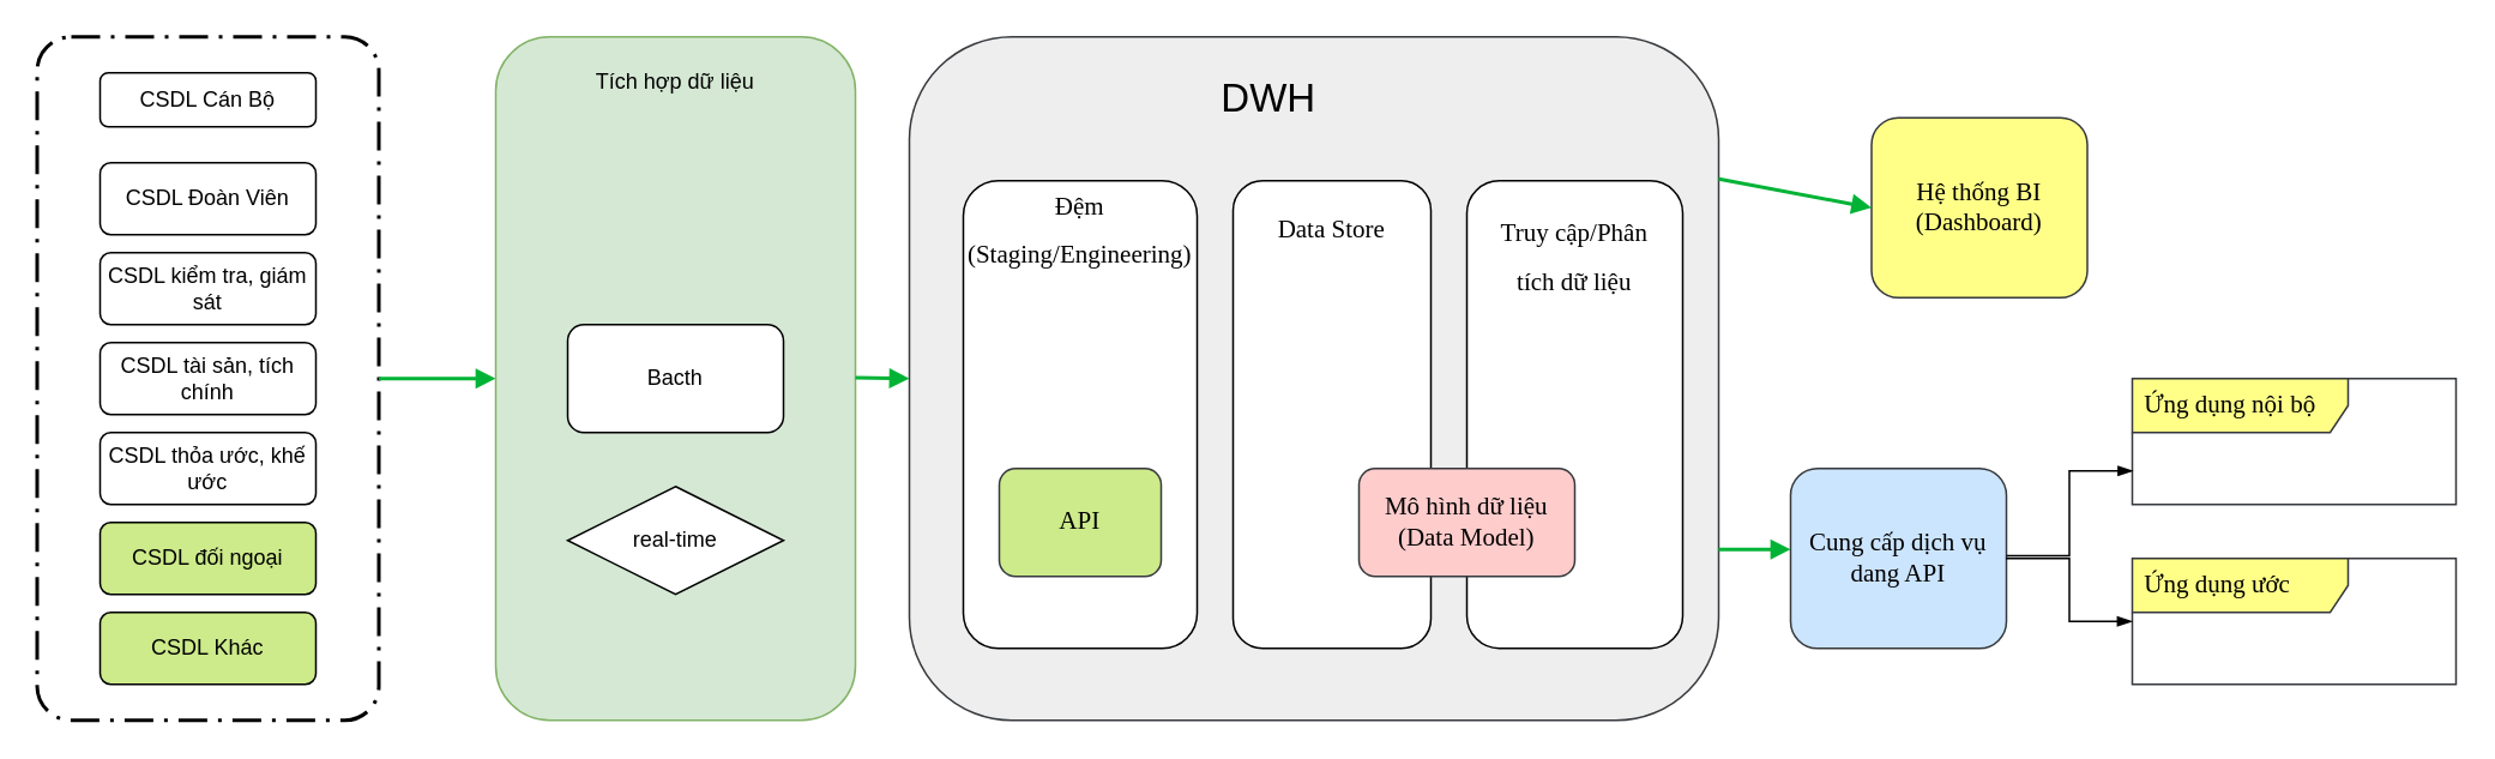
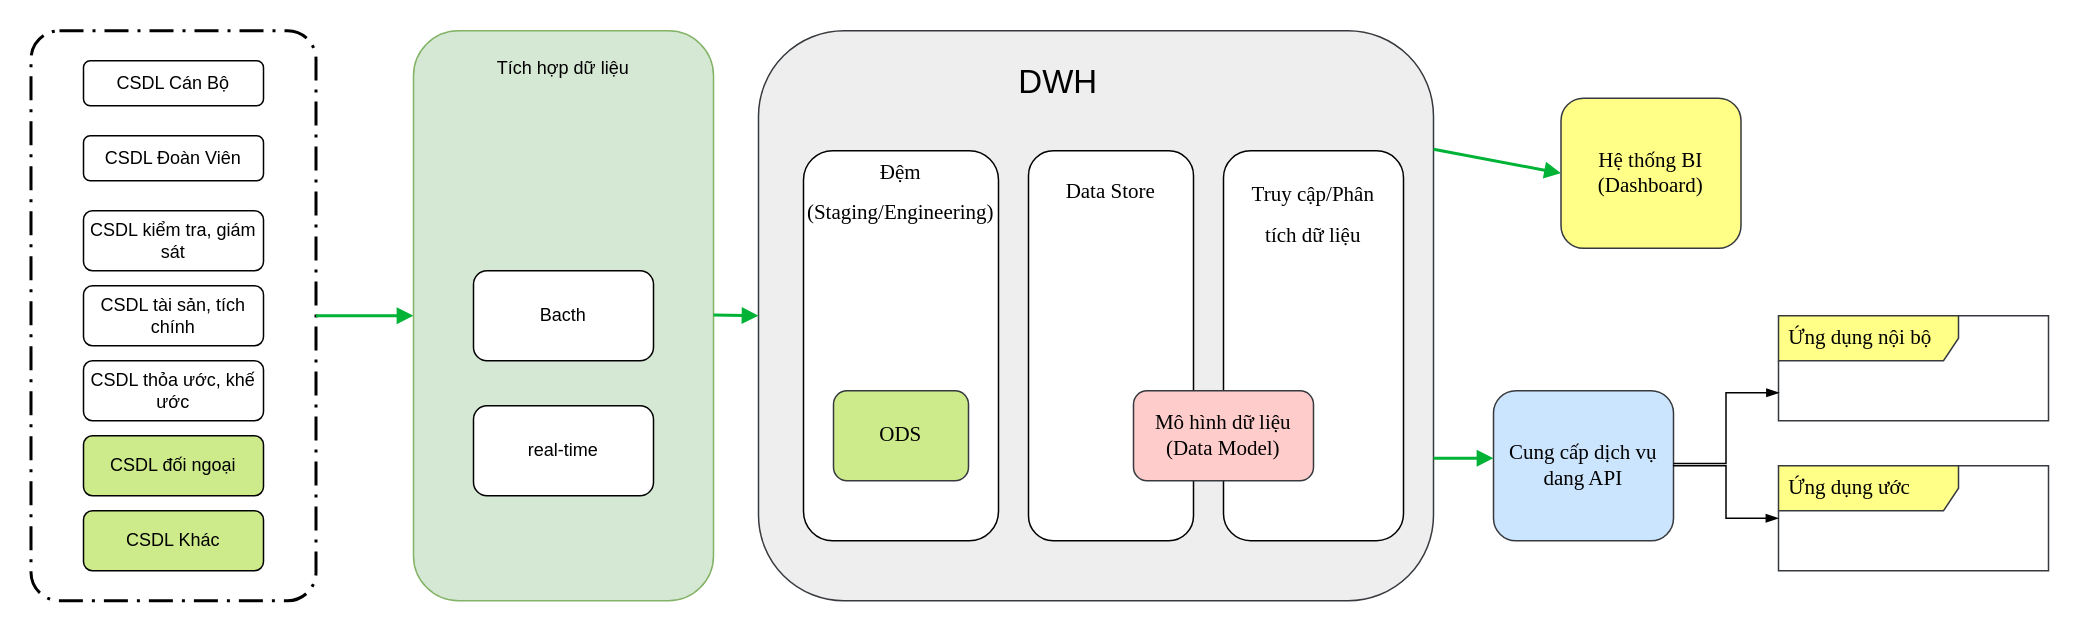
- <mxCell id="3" value="CSDL Đoàn Viên" style="rounded=1;whiteSpace=wrap;html=1;" vertex="1" parent="1"><mxGeometry x="55" y="90" width="120" height="40" as="geometry" /></mxCell>
+ <mxCell id="3" value="CSDL Đoàn Viên" style="rounded=1;whiteSpace=wrap;html=1;" vertex="1" parent="1"><mxGeometry x="55" y="90" width="120" height="30" as="geometry" /></mxCell>
- <mxCell id="20" value="API" style="rounded=1;whiteSpace=wrap;html=1;fontFamily=Times New Roman;fontSize=14;fillColor=#cdeb8b;strokeColor=#36393d;" vertex="1" parent="1"><mxGeometry x="555" y="260" width="90" height="60" as="geometry" /></mxCell>
+ <mxCell id="20" value="ODS" style="rounded=1;whiteSpace=wrap;html=1;fontFamily=Times New Roman;fontSize=14;fillColor=#cdeb8b;strokeColor=#36393d;" vertex="1" parent="1"><mxGeometry x="555" y="260" width="90" height="60" as="geometry" /></mxCell>
- <mxCell id="14" value="real-time" style="rhombus;whiteSpace=wrap;html=1;" vertex="1" parent="1"><mxGeometry x="315" y="270" width="120" height="60" as="geometry" /></mxCell>
+ <mxCell id="14" value="real-time" style="rounded=1;whiteSpace=wrap;html=1;" vertex="1" parent="1"><mxGeometry x="315" y="270" width="120" height="60" as="geometry" /></mxCell>
